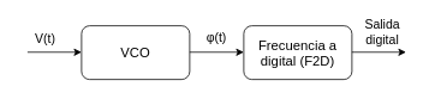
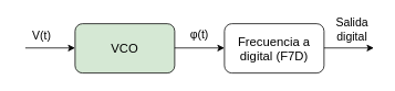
- <mxCell id="7" value="&lt;span style=&quot;font-size: 15px;&quot;&gt;VCO&lt;/span&gt;" style="rounded=1;whiteSpace=wrap;html=1;" vertex="1" parent="1"><mxGeometry x="90" y="28" width="120" height="60" as="geometry" /></mxCell>
+ <mxCell id="7" value="&lt;span style=&quot;font-size: 15px;&quot;&gt;VCO&lt;/span&gt;" style="rounded=1;whiteSpace=wrap;html=1;fillColor=#d5e8d4;" vertex="1" parent="1"><mxGeometry x="90" y="28" width="120" height="60" as="geometry" /></mxCell>
- <mxCell id="2" value="&lt;span style=&quot;font-size: 15px;&quot;&gt;Frecuencia a digital (F2D)&lt;/span&gt;" style="rounded=1;whiteSpace=wrap;html=1;" parent="1" vertex="1"><mxGeometry x="270" y="28" width="120" height="60" as="geometry" /></mxCell>
+ <mxCell id="2" value="&lt;span style=&quot;font-size: 15px;&quot;&gt;Frecuencia a digital (F7D)&lt;/span&gt;" style="rounded=1;whiteSpace=wrap;html=1;" parent="1" vertex="1"><mxGeometry x="270" y="28" width="120" height="60" as="geometry" /></mxCell>
